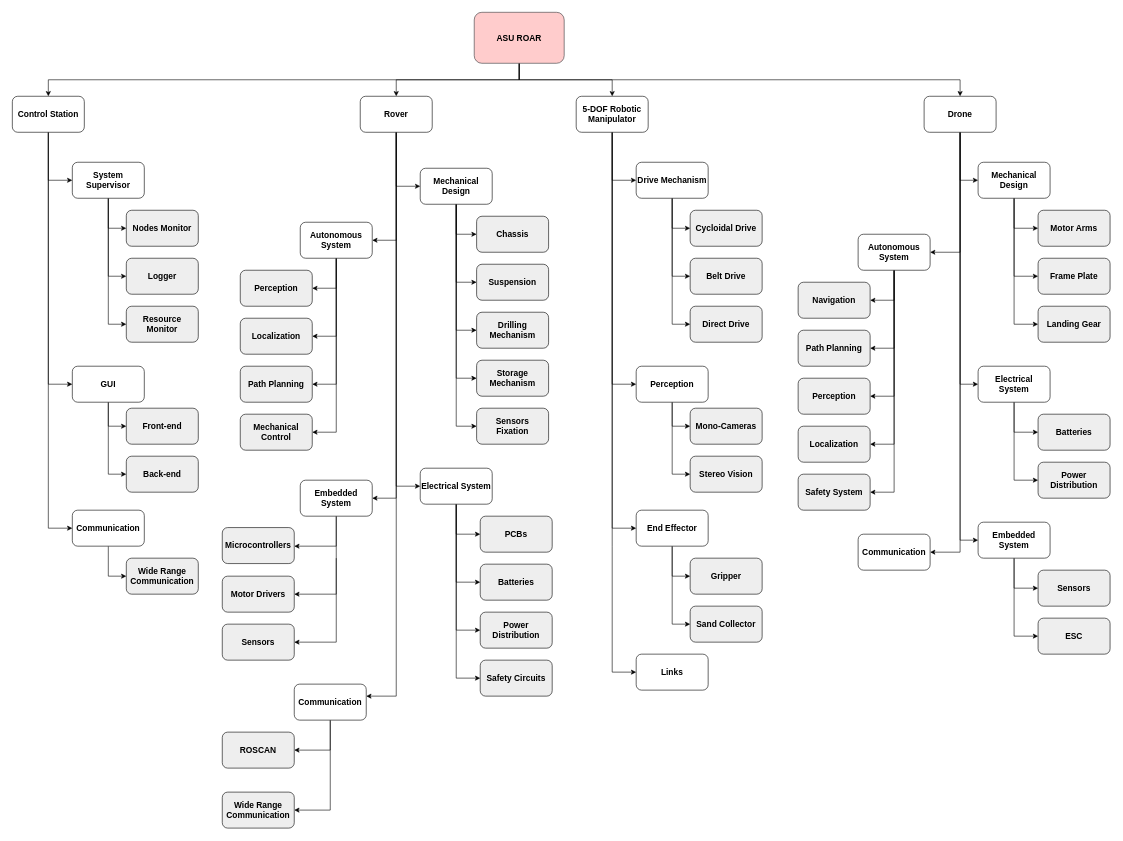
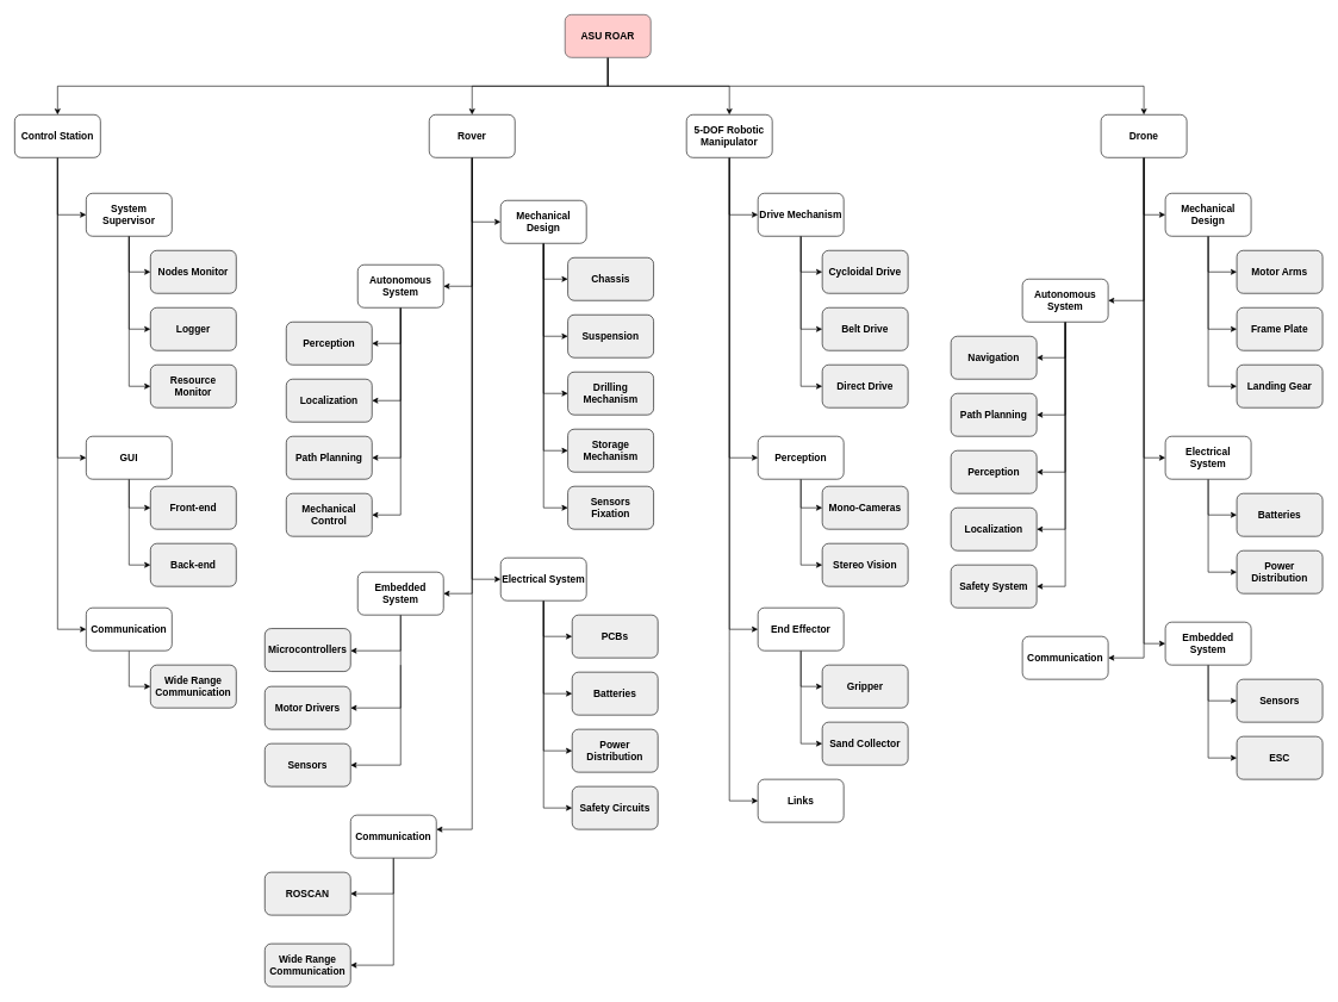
- <mxCell id="6" value="ASU ROAR" style="rounded=1;whiteSpace=wrap;html=1;fillColor=light-dark(#FFCCCC,#800000);strokeColor=#36393d;fontStyle=1;fontSize=14;" parent="1" vertex="1"><mxGeometry x="790" y="20" width="150" height="85" as="geometry" /></mxCell>
+ <mxCell id="6" value="ASU ROAR" style="rounded=1;whiteSpace=wrap;html=1;fillColor=light-dark(#FFCCCC,#800000);strokeColor=#36393d;fontStyle=1;fontSize=14;" parent="1" vertex="1"><mxGeometry x="790" width="120" height="60" as="geometry" y="20" /></mxCell>
